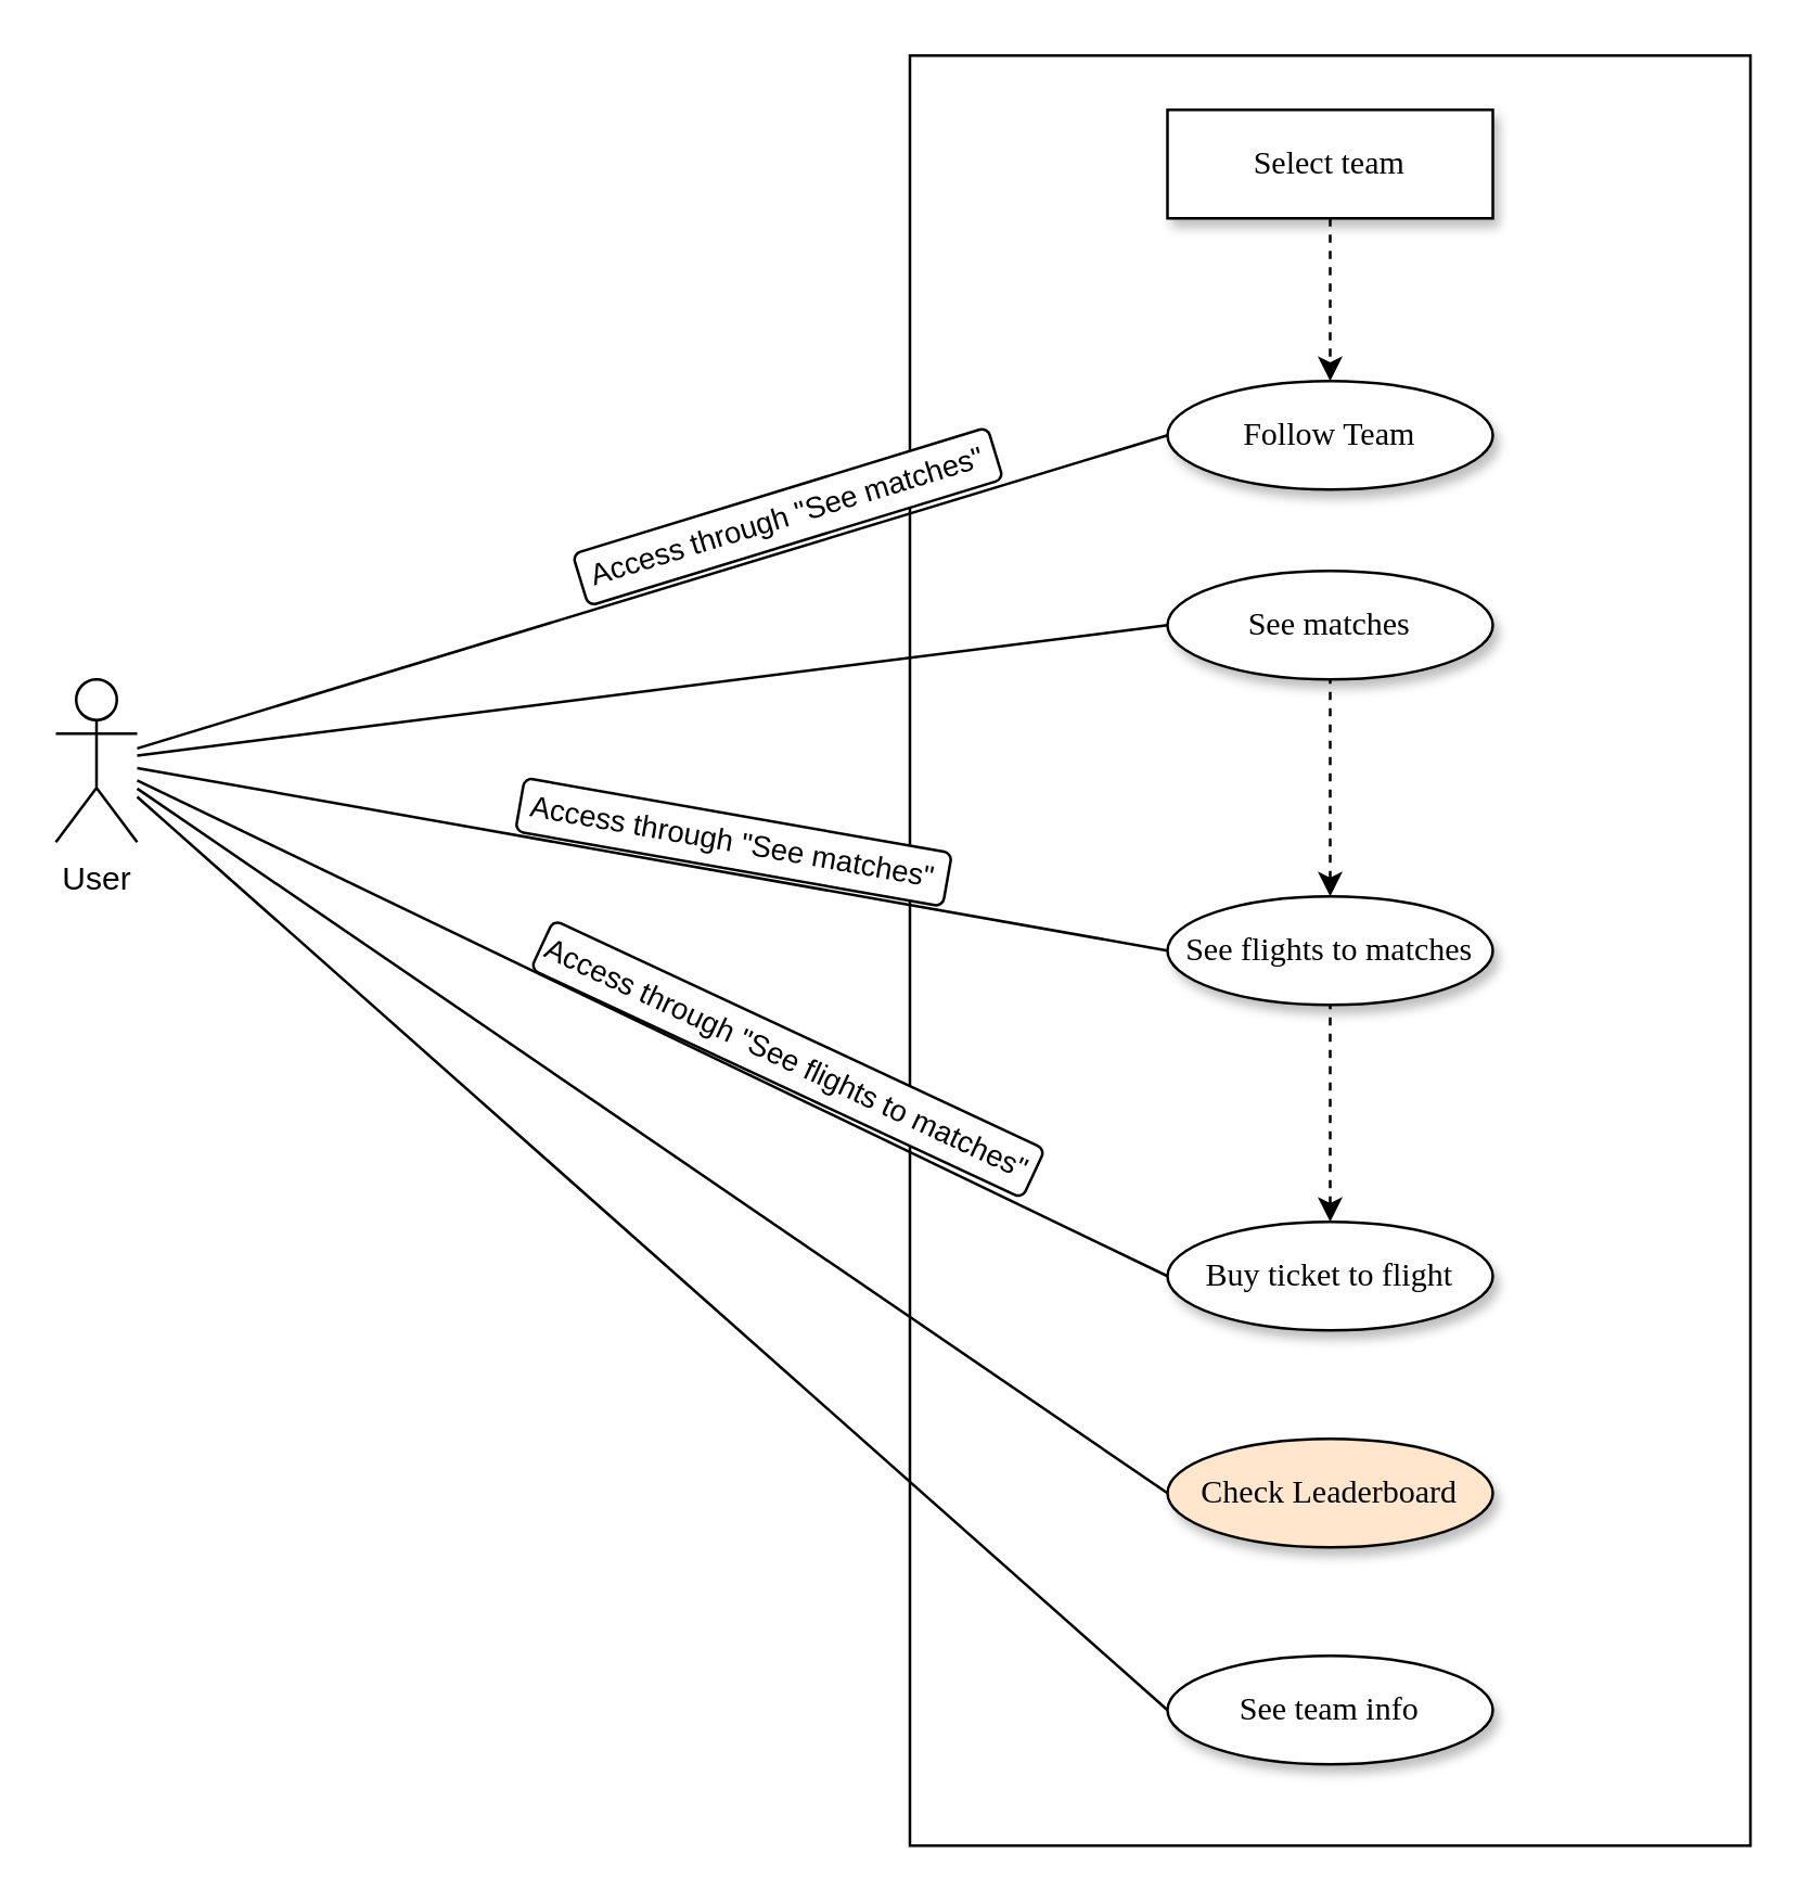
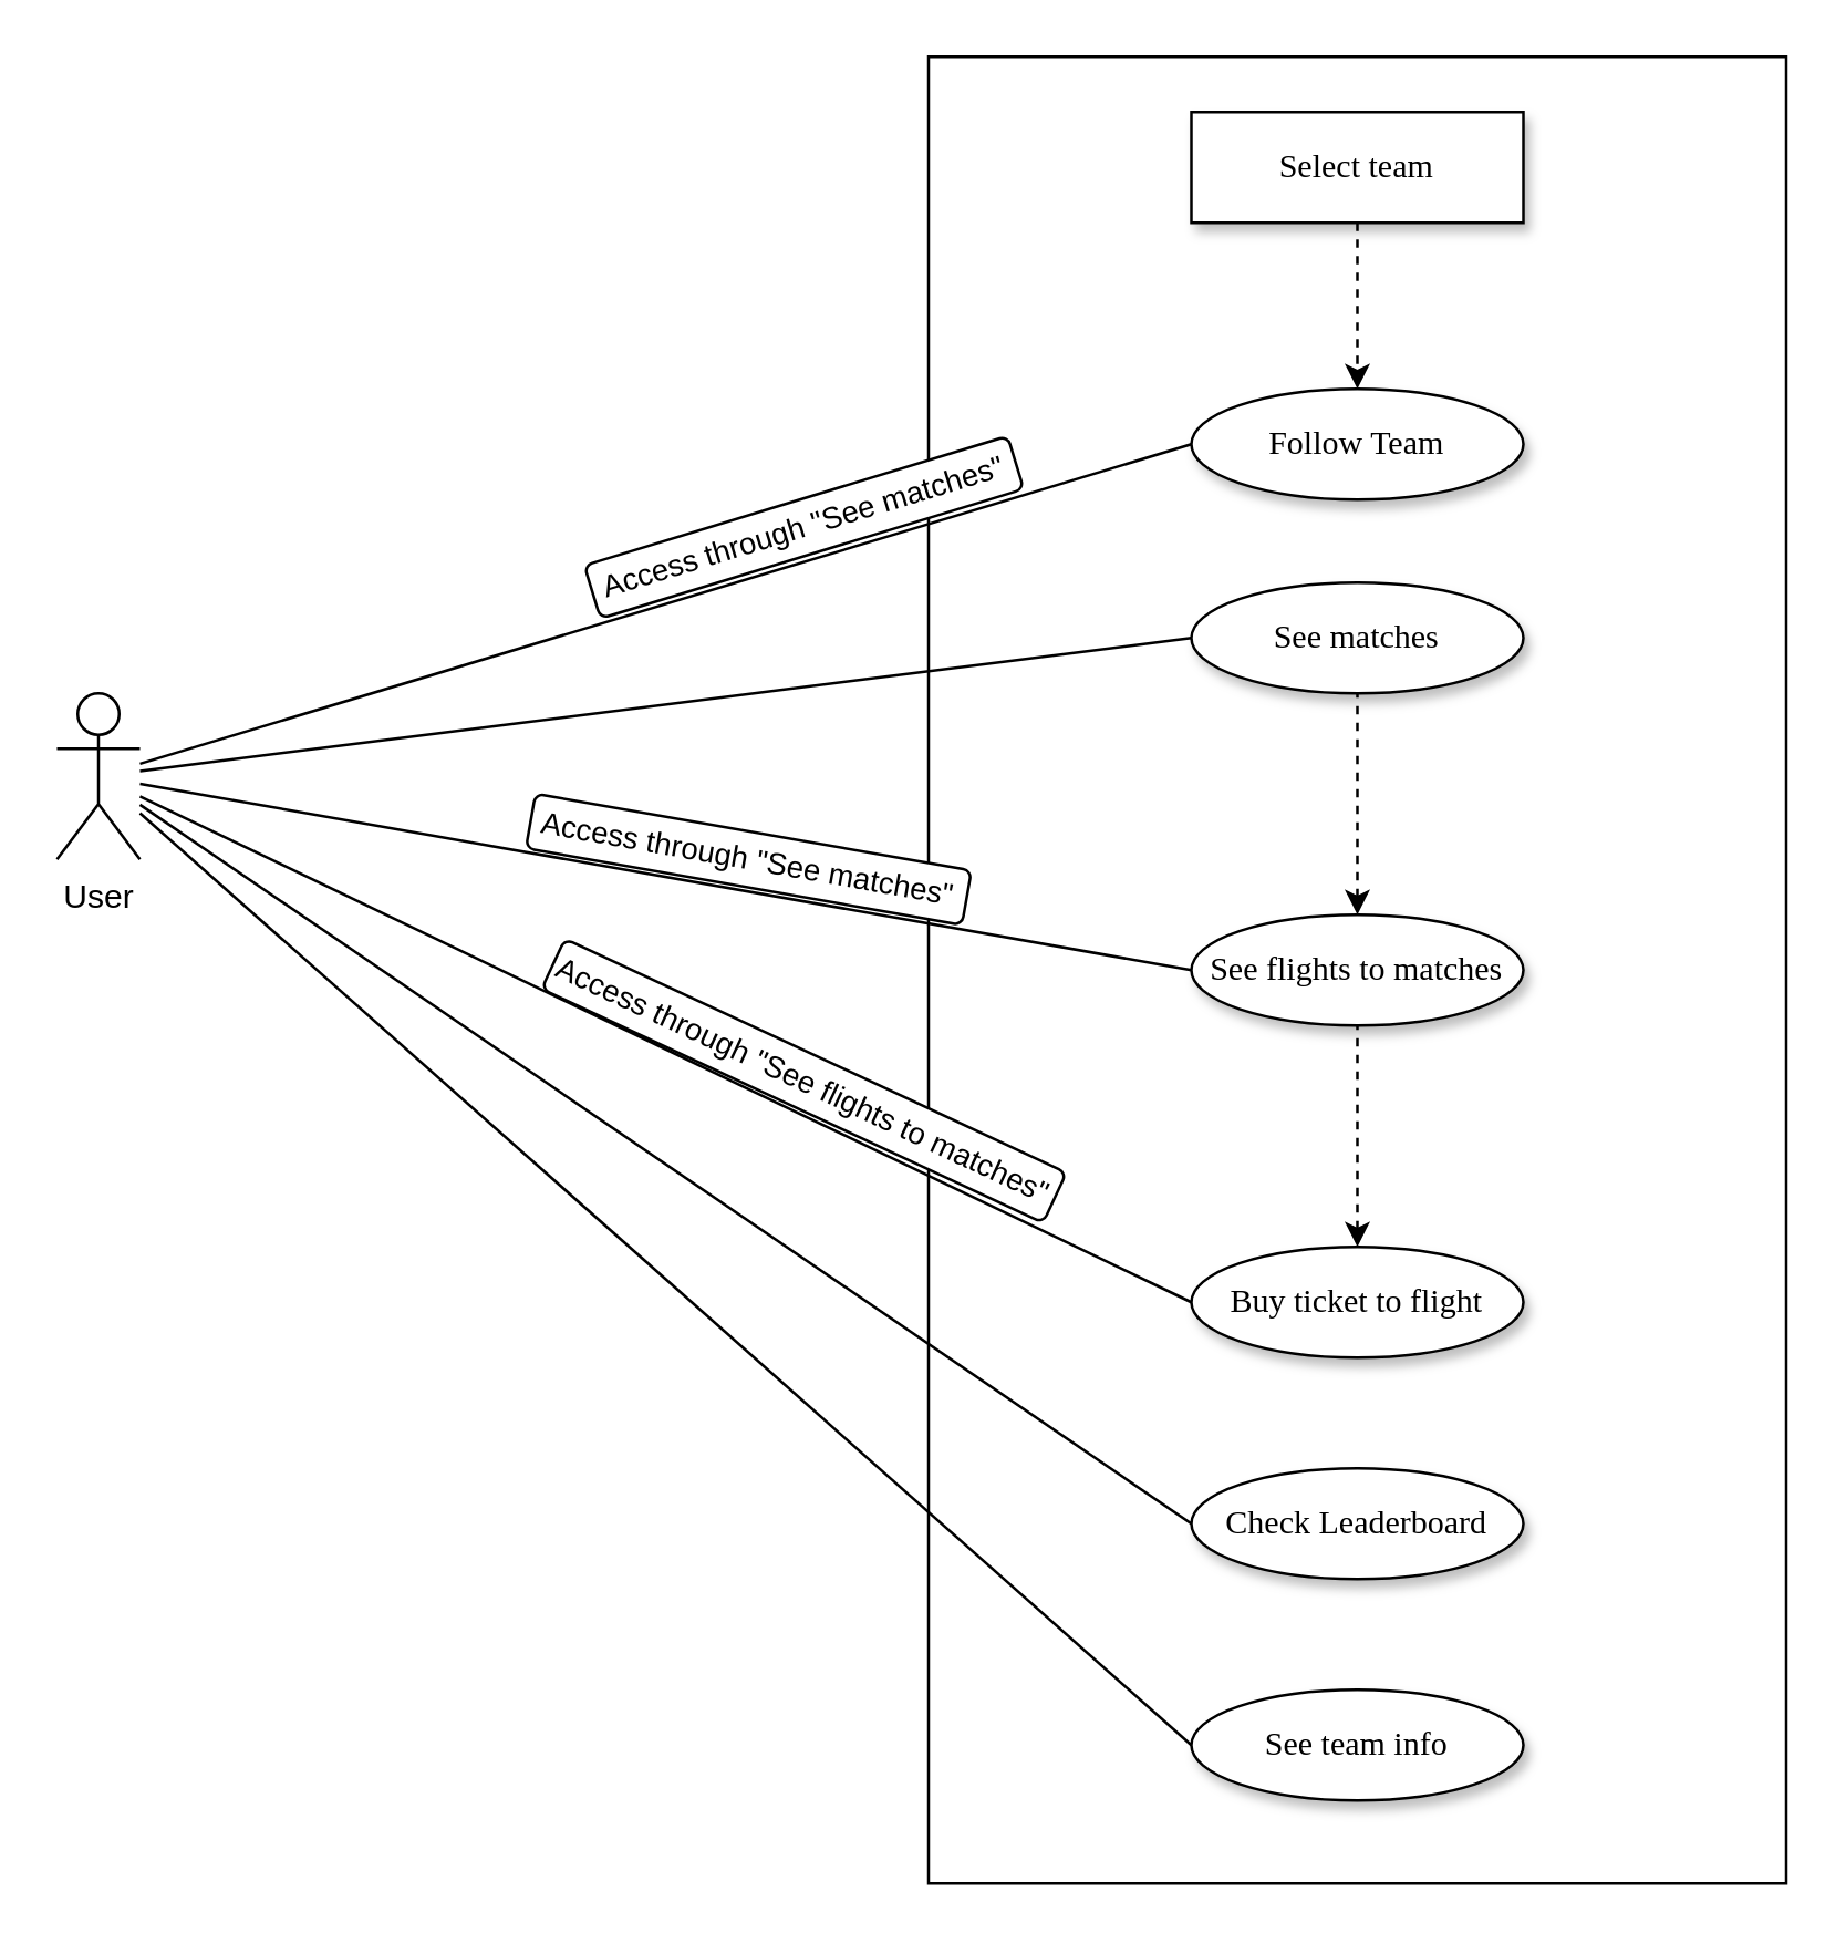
- <mxCell id="13" value="Check Leaderboard" style="ellipse;whiteSpace=wrap;html=1;rounded=0;shadow=1;comic=0;labelBackgroundColor=none;strokeWidth=1;fontFamily=Verdana;fontSize=12;align=center;fillColor=#ffe6cc;" parent="1" vertex="1"><mxGeometry x="430" y="530" width="120" height="40" as="geometry" /></mxCell>
+ <mxCell id="13" value="Check Leaderboard" style="ellipse;whiteSpace=wrap;html=1;rounded=0;shadow=1;comic=0;labelBackgroundColor=none;strokeWidth=1;fontFamily=Verdana;fontSize=12;align=center;" parent="1" vertex="1"><mxGeometry x="430" y="530" width="120" height="40" as="geometry" /></mxCell>
